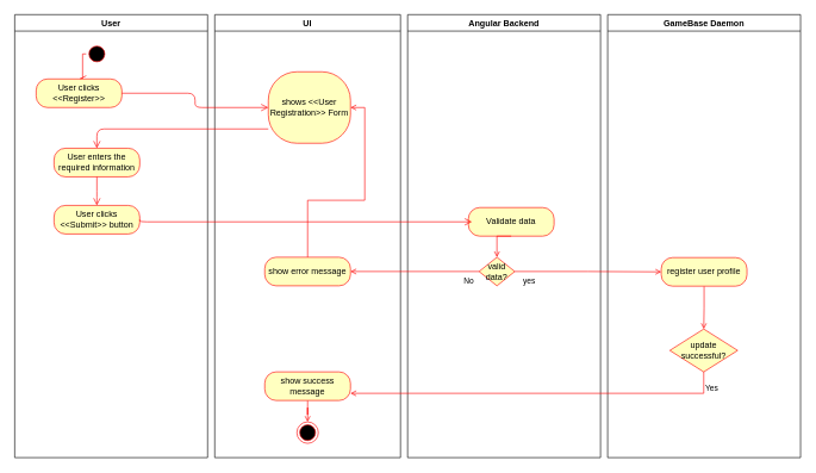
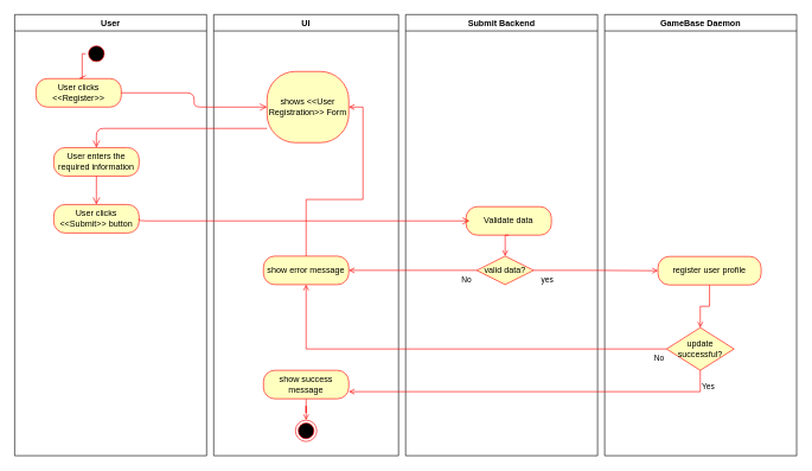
- <mxCell id="16" value="Angular Backend" style="swimlane;whiteSpace=wrap" parent="1" vertex="1"><mxGeometry x="570" y="20" width="270" height="620" as="geometry" /></mxCell>
+ <mxCell id="16" value="Submit Backend" style="swimlane;whiteSpace=wrap" parent="1" vertex="1"><mxGeometry x="570" y="20" width="270" height="620" as="geometry" /></mxCell>
- <mxCell id="27" value="valid data?" style="rhombus;whiteSpace=wrap;html=1;fillColor=#ffffc0;strokeColor=#ff0000;" parent="1" vertex="1"><mxGeometry x="670" y="359.5" width="50" height="40" as="geometry" /></mxCell>
+ <mxCell id="27" value="valid data?" style="rhombus;whiteSpace=wrap;html=1;fillColor=#ffffc0;strokeColor=#ff0000;" parent="1" vertex="1"><mxGeometry x="670" y="359.5" width="80" height="40" as="geometry" /></mxCell>
- <mxCell id="23" value="register user profile" style="rounded=1;whiteSpace=wrap;html=1;arcSize=40;fillColor=#ffffc0;strokeColor=#ff0000;" parent="21" vertex="1"><mxGeometry x="75" y="340" width="120" height="40" as="geometry" /></mxCell>
+ <mxCell id="23" value="register user profile" style="rounded=1;whiteSpace=wrap;html=1;arcSize=40;fillColor=#ffffc0;strokeColor=#ff0000;" parent="21" vertex="1"><mxGeometry x="75" y="340" width="145" height="40" as="geometry" /></mxCell>
+ <mxCell id="29" value="&lt;div&gt;No&lt;/div&gt;" style="edgeStyle=orthogonalEdgeStyle;rounded=0;orthogonalLoop=1;jettySize=auto;html=1;entryX=0.5;entryY=1;entryDx=0;entryDy=0;endArrow=open;endFill=0;strokeColor=#FF0000;align=left;verticalAlign=top;" parent="1" source="24" target="12" edge="1"><mxGeometry x="-0.937" relative="1" as="geometry"><mxPoint as="offset" /></mxGeometry></mxCell>
